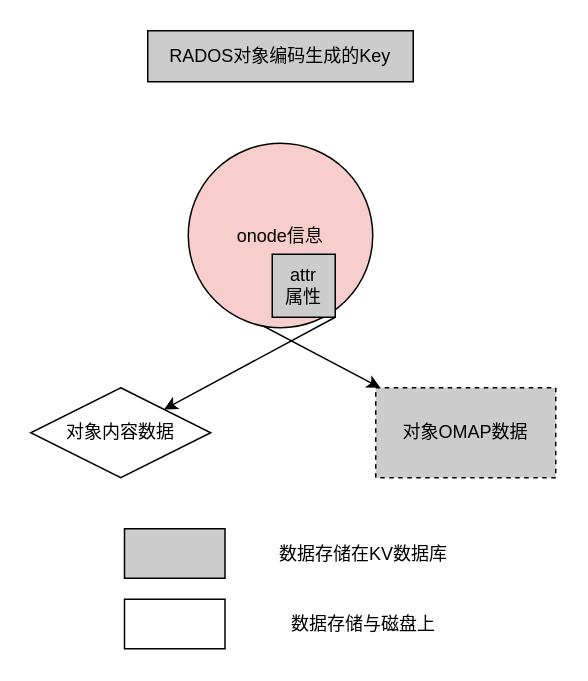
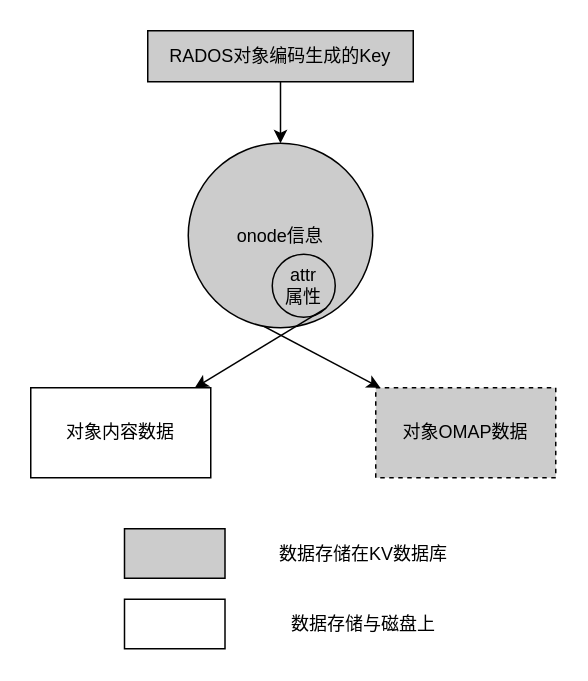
+ <mxCell id="2" style="rounded=0;orthogonalLoop=1;jettySize=auto;html=1;exitX=0.5;exitY=1;exitDx=0;exitDy=0;entryX=0.5;entryY=0;entryDx=0;entryDy=0;" parent="1" source="3" target="8" edge="1"><mxGeometry relative="1" as="geometry" /></mxCell>
- <mxCell id="8" value="onode信息" style="ellipse;whiteSpace=wrap;html=1;aspect=fixed;fillColor=#f8cecc;" parent="1" vertex="1"><mxGeometry x="125" y="95" width="123" height="123" as="geometry" /></mxCell>
+ <mxCell id="8" value="onode信息" style="ellipse;whiteSpace=wrap;html=1;aspect=fixed;fillColor=#CCCCCC;" parent="1" vertex="1"><mxGeometry x="125" y="95" width="123" height="123" as="geometry" /></mxCell>
- <mxCell id="9" value="attr&lt;br&gt;属性" style="whiteSpace=wrap;html=1;aspect=fixed;fillColor=#CCCCCC;rounded=0;" parent="1" vertex="1"><mxGeometry x="181" y="169" width="42" height="42" as="geometry" /></mxCell>
+ <mxCell id="9" value="attr&lt;br&gt;属性" style="ellipse;whiteSpace=wrap;html=1;aspect=fixed;fillColor=#CCCCCC;" parent="1" vertex="1"><mxGeometry x="181" y="169" width="42" height="42" as="geometry" /></mxCell>
- <mxCell id="4" value="对象内容数据" style="rhombus;whiteSpace=wrap;html=1;" parent="1" vertex="1"><mxGeometry x="20" y="258" width="120" height="60" as="geometry" /></mxCell>
+ <mxCell id="4" value="对象内容数据" style="rounded=0;whiteSpace=wrap;html=1;" parent="1" vertex="1"><mxGeometry x="20" y="258" width="120" height="60" as="geometry" /></mxCell>
